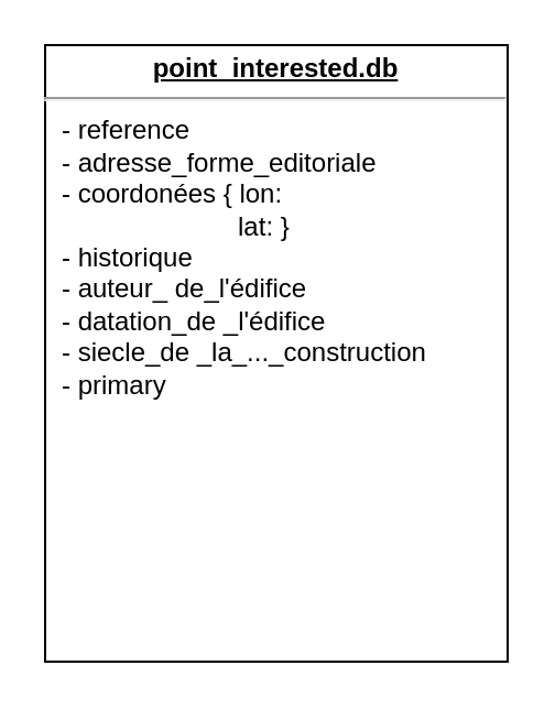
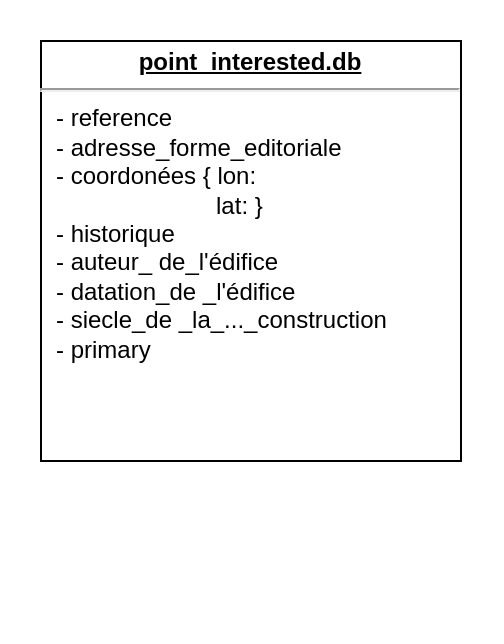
- <mxCell id="2" value="&lt;p style=&quot;margin:0px;margin-top:4px;text-align:center;text-decoration:underline;&quot;&gt;&lt;b&gt;point_interested.db&lt;/b&gt;&lt;br&gt;&lt;/p&gt;&lt;hr&gt;&lt;p style=&quot;margin:0px;margin-left:8px;&quot;&gt;- reference &lt;br&gt;&lt;/p&gt;&lt;p style=&quot;margin:0px;margin-left:8px;&quot;&gt;- adresse_forme_editoriale&lt;/p&gt;&lt;p style=&quot;margin:0px;margin-left:8px;&quot;&gt;- coordonées { lon:&lt;/p&gt;&lt;p style=&quot;margin:0px;margin-left:8px;&quot;&gt;&lt;span style=&quot;white-space: pre;&quot;&gt;&#09;&lt;/span&gt;&lt;span style=&quot;white-space: pre;&quot;&gt;&#09;&lt;/span&gt;&lt;span style=&quot;white-space: pre;&quot;&gt;&#09;&lt;/span&gt;lat: }&lt;/p&gt;&lt;p style=&quot;margin:0px;margin-left:8px;&quot;&gt;- historique&lt;/p&gt;&lt;p style=&quot;margin:0px;margin-left:8px;&quot;&gt;- auteur_ de_l'édifice&lt;/p&gt;&lt;p style=&quot;margin:0px;margin-left:8px;&quot;&gt;- datation_de _l'édifice&lt;/p&gt;&lt;p style=&quot;margin:0px;margin-left:8px;&quot;&gt;- siecle_de _la_..._construction&lt;/p&gt;&lt;p style=&quot;margin:0px;margin-left:8px;&quot;&gt;- primary&lt;br&gt;&lt;/p&gt;" style="verticalAlign=top;align=left;overflow=fill;fontSize=12;fontFamily=Helvetica;html=1;whiteSpace=wrap;" vertex="1" parent="1"><mxGeometry x="20" y="20" width="210" height="280" as="geometry" /></mxCell>
+ <mxCell id="2" value="&lt;p style=&quot;margin:0px;margin-top:4px;text-align:center;text-decoration:underline;&quot;&gt;&lt;b&gt;point_interested.db&lt;/b&gt;&lt;br&gt;&lt;/p&gt;&lt;hr&gt;&lt;p style=&quot;margin:0px;margin-left:8px;&quot;&gt;- reference &lt;br&gt;&lt;/p&gt;&lt;p style=&quot;margin:0px;margin-left:8px;&quot;&gt;- adresse_forme_editoriale&lt;/p&gt;&lt;p style=&quot;margin:0px;margin-left:8px;&quot;&gt;- coordonées { lon:&lt;/p&gt;&lt;p style=&quot;margin:0px;margin-left:8px;&quot;&gt;&lt;span style=&quot;white-space: pre;&quot;&gt;&#09;&lt;/span&gt;&lt;span style=&quot;white-space: pre;&quot;&gt;&#09;&lt;/span&gt;&lt;span style=&quot;white-space: pre;&quot;&gt;&#09;&lt;/span&gt;lat: }&lt;/p&gt;&lt;p style=&quot;margin:0px;margin-left:8px;&quot;&gt;- historique&lt;/p&gt;&lt;p style=&quot;margin:0px;margin-left:8px;&quot;&gt;- auteur_ de_l'édifice&lt;/p&gt;&lt;p style=&quot;margin:0px;margin-left:8px;&quot;&gt;- datation_de _l'édifice&lt;/p&gt;&lt;p style=&quot;margin:0px;margin-left:8px;&quot;&gt;- siecle_de _la_..._construction&lt;/p&gt;&lt;p style=&quot;margin:0px;margin-left:8px;&quot;&gt;- primary&lt;br&gt;&lt;/p&gt;" style="verticalAlign=top;align=left;overflow=fill;fontSize=12;fontFamily=Helvetica;html=1;whiteSpace=wrap;" vertex="1" parent="1"><mxGeometry x="20" y="20" width="210" height="210" as="geometry" /></mxCell>
